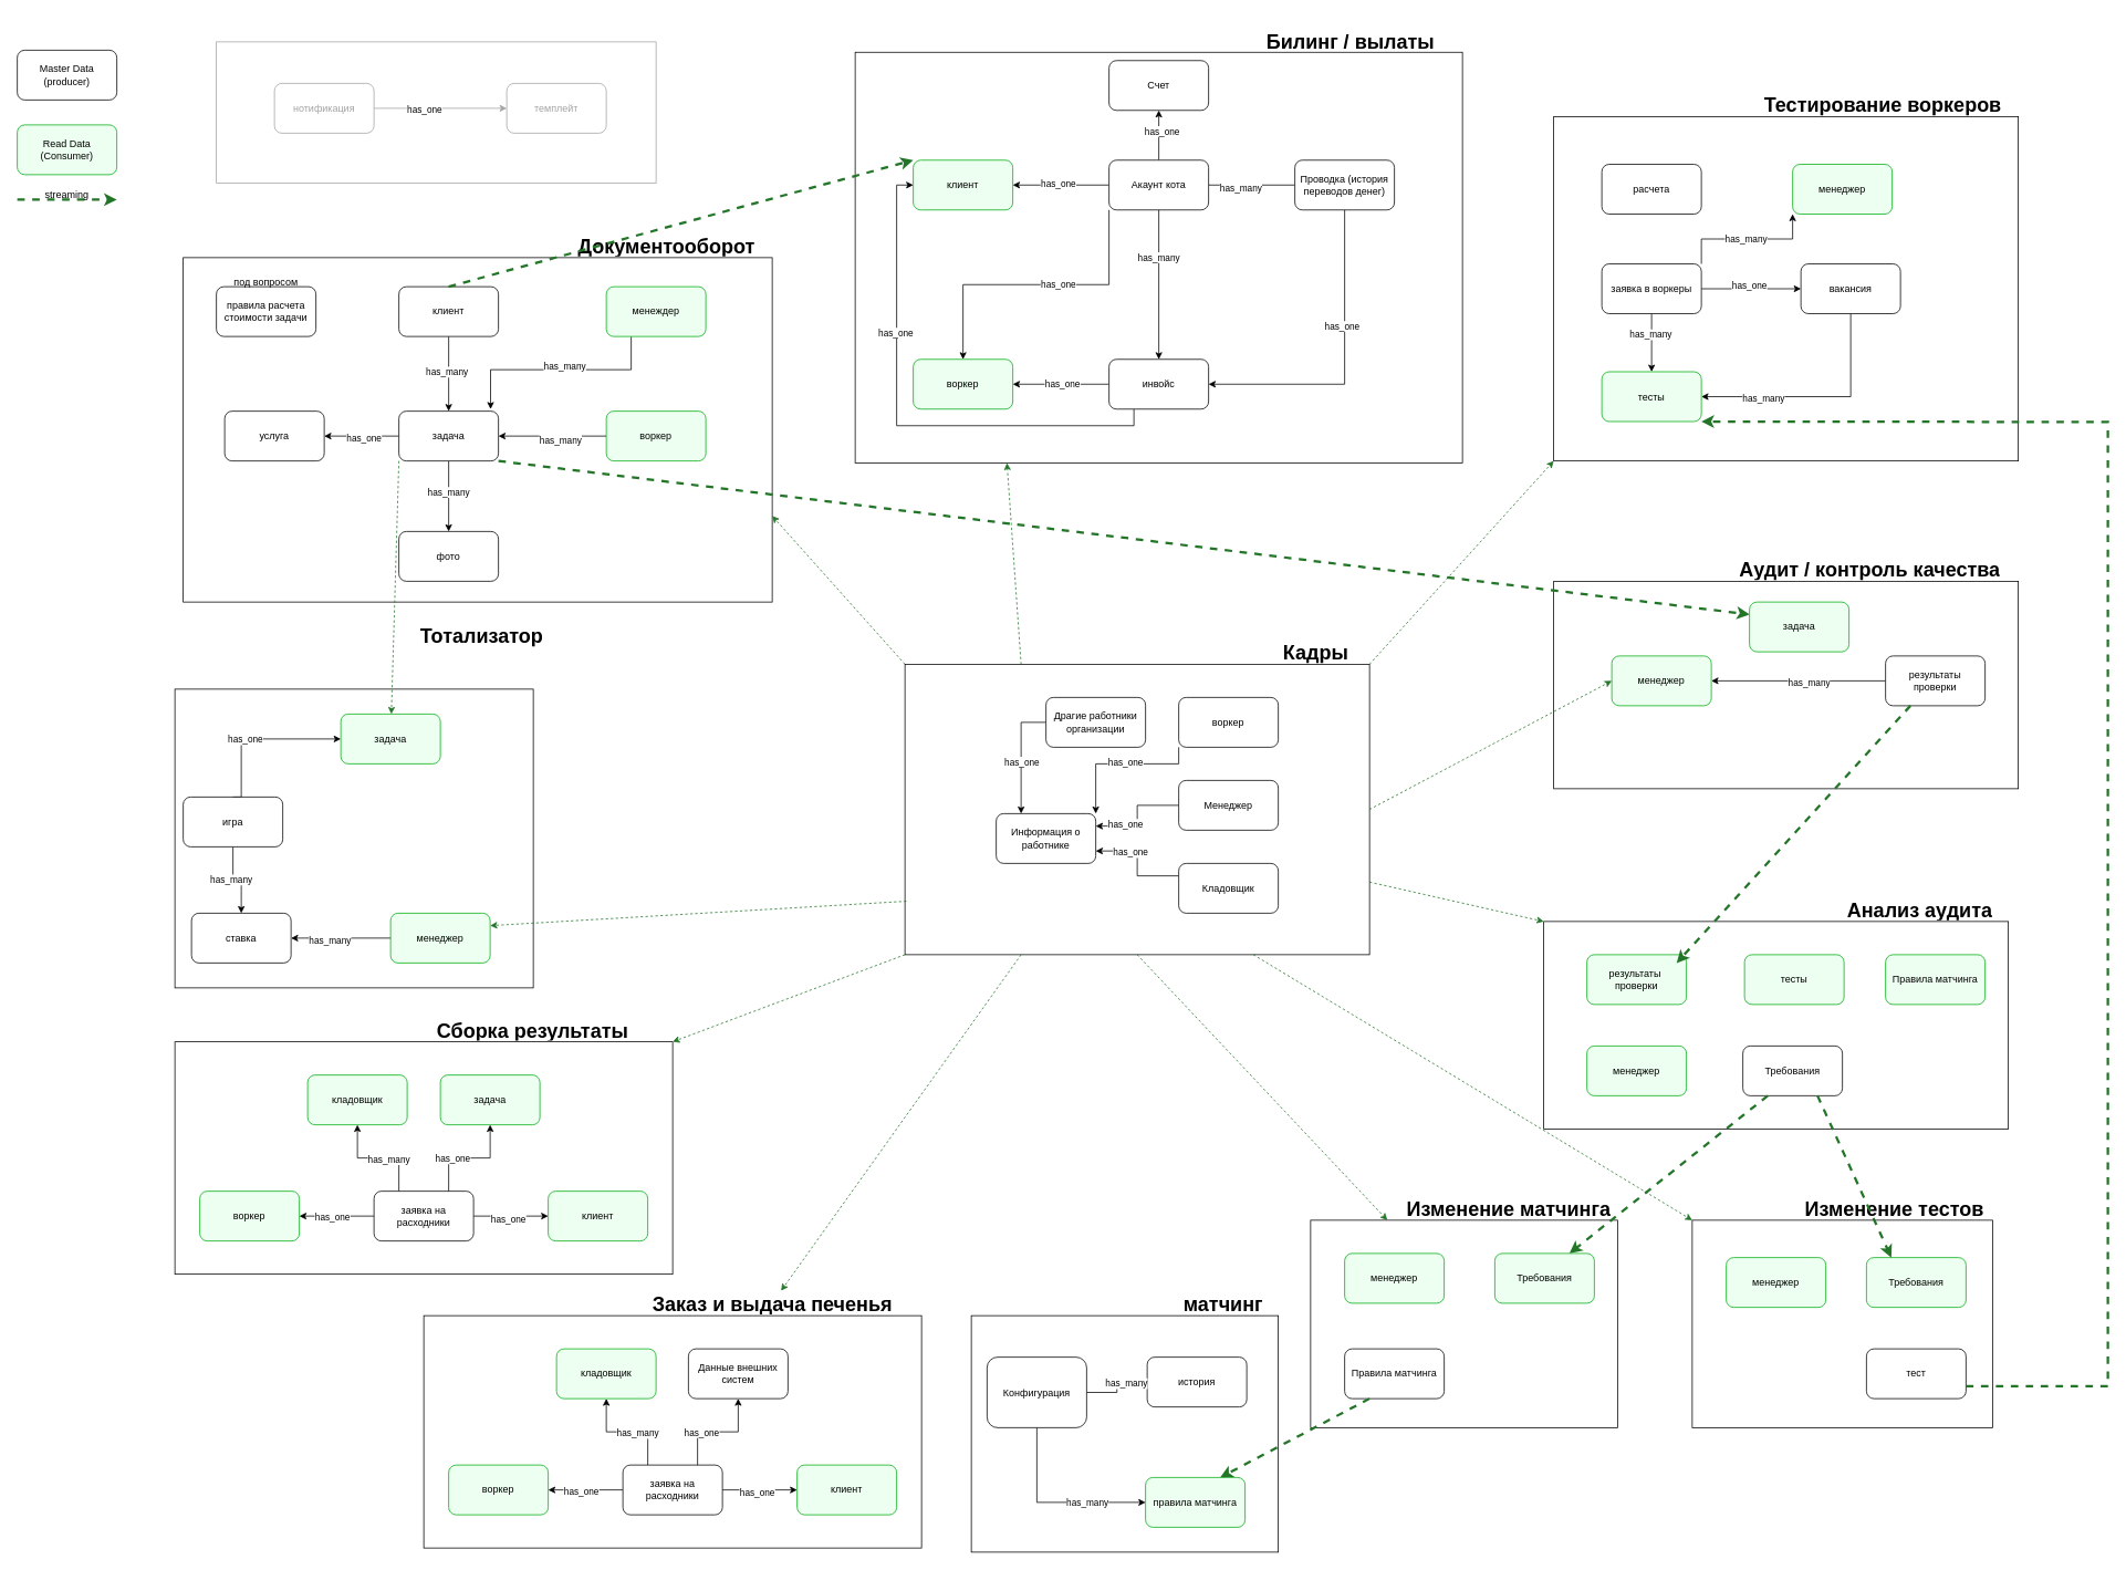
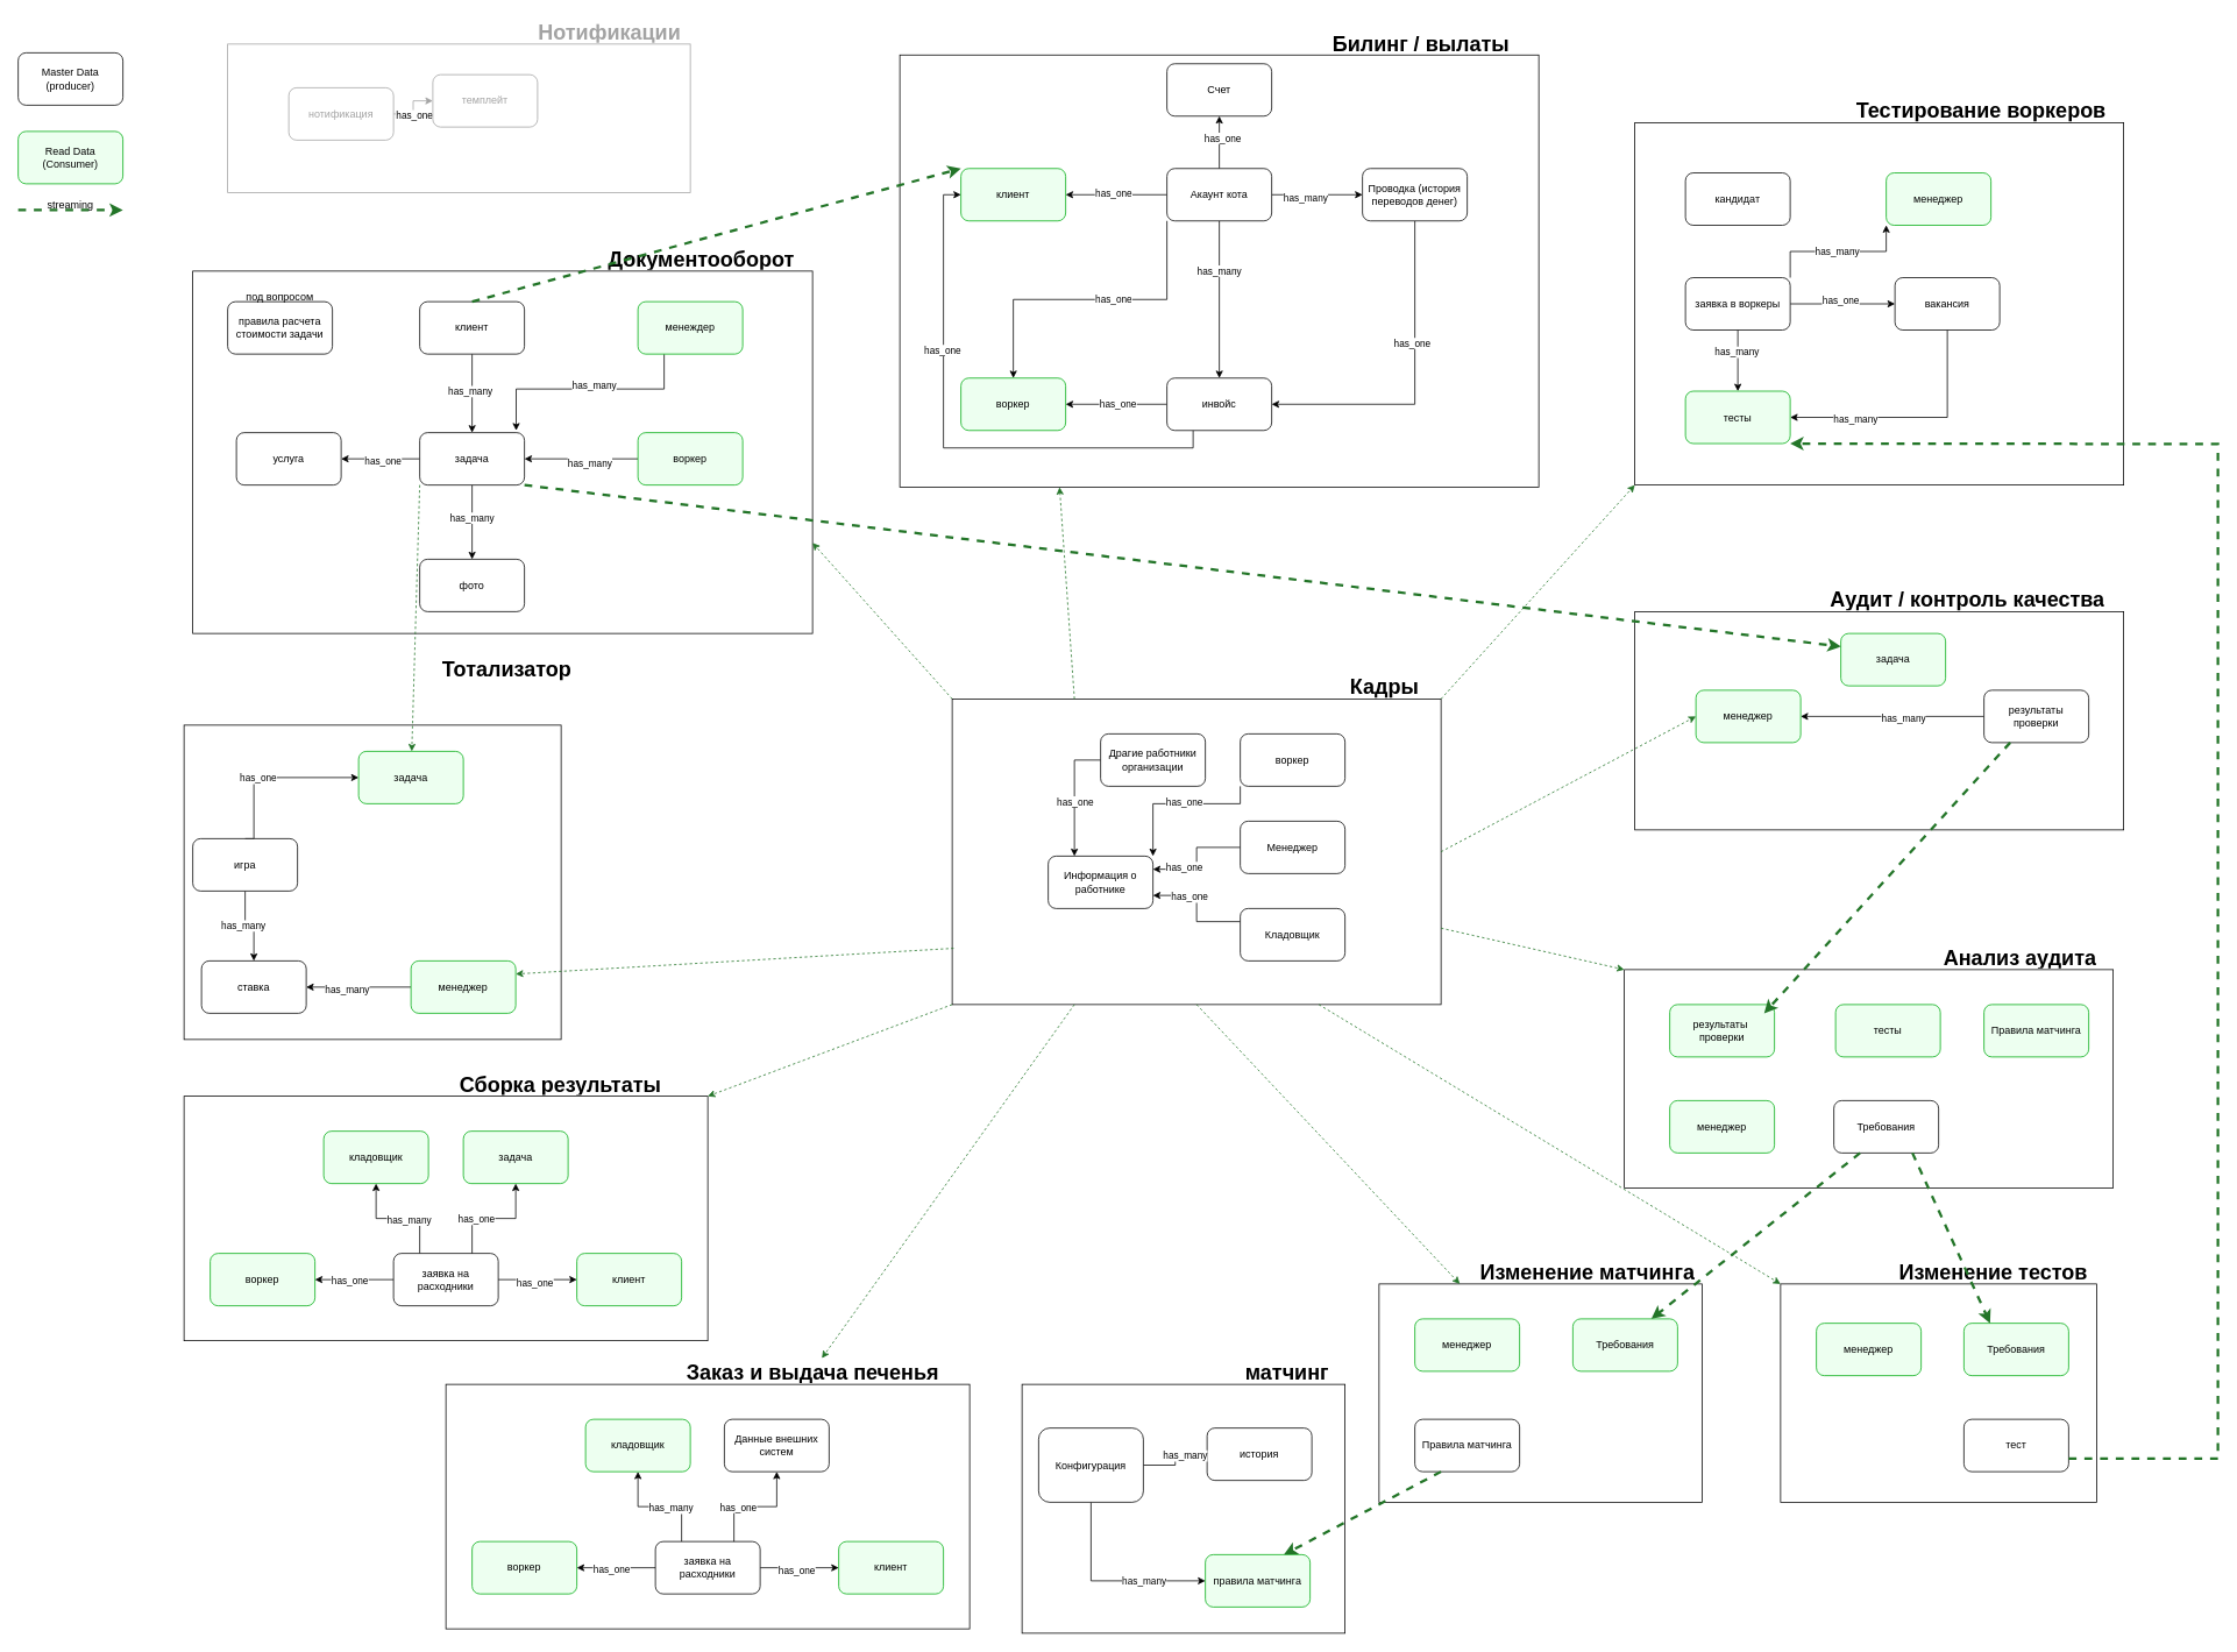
+ <mxCell id="94" value="&lt;b&gt;&lt;font color=&quot;#a3a3a3&quot; style=&quot;font-size: 24px;&quot;&gt;Нотификации&lt;/font&gt;&lt;/b&gt;" style="text;strokeColor=none;fillColor=none;align=left;verticalAlign=middle;spacingLeft=4;spacingRight=4;overflow=hidden;points=[[0,0.5],[1,0.5]];portConstraint=eastwest;rotatable=0;whiteSpace=wrap;html=1;" parent="1" vertex="1"><mxGeometry x="610" y="20" width="180" height="30" as="geometry" /></mxCell>
- <mxCell id="109" value="&lt;font color=&quot;#a3a3a3&quot;&gt;темплейт&lt;/font&gt;" style="rounded=1;whiteSpace=wrap;html=1;strokeColor=#A3A3A3;" vertex="1" parent="1"><mxGeometry x="610" y="100" width="120" height="60" as="geometry" /></mxCell>
+ <mxCell id="109" value="&lt;font color=&quot;#a3a3a3&quot;&gt;темплейт&lt;/font&gt;" style="rounded=1;whiteSpace=wrap;html=1;strokeColor=#A3A3A3;" vertex="1" parent="1"><mxGeometry x="495" y="85" width="120" height="60" as="geometry" /></mxCell>
- <mxCell id="32" style="edgeStyle=orthogonalEdgeStyle;rounded=0;orthogonalLoop=1;jettySize=auto;html=1;exitX=1;exitY=0.5;exitDx=0;exitDy=0;endArrow=none;" edge="1" parent="1" source="38" target="56"><mxGeometry relative="1" as="geometry" /></mxCell>
+ <mxCell id="32" style="edgeStyle=orthogonalEdgeStyle;rounded=0;orthogonalLoop=1;jettySize=auto;html=1;exitX=1;exitY=0.5;exitDx=0;exitDy=0;" edge="1" parent="1" source="38" target="56"><mxGeometry relative="1" as="geometry" /></mxCell>
- <mxCell id="83" value="расчета" style="rounded=1;whiteSpace=wrap;html=1;" parent="1" vertex="1"><mxGeometry x="1930" y="197.5" width="120" height="60" as="geometry" /></mxCell>
+ <mxCell id="83" value="кандидат" style="rounded=1;whiteSpace=wrap;html=1;" parent="1" vertex="1"><mxGeometry x="1930" y="197.5" width="120" height="60" as="geometry" /></mxCell>
